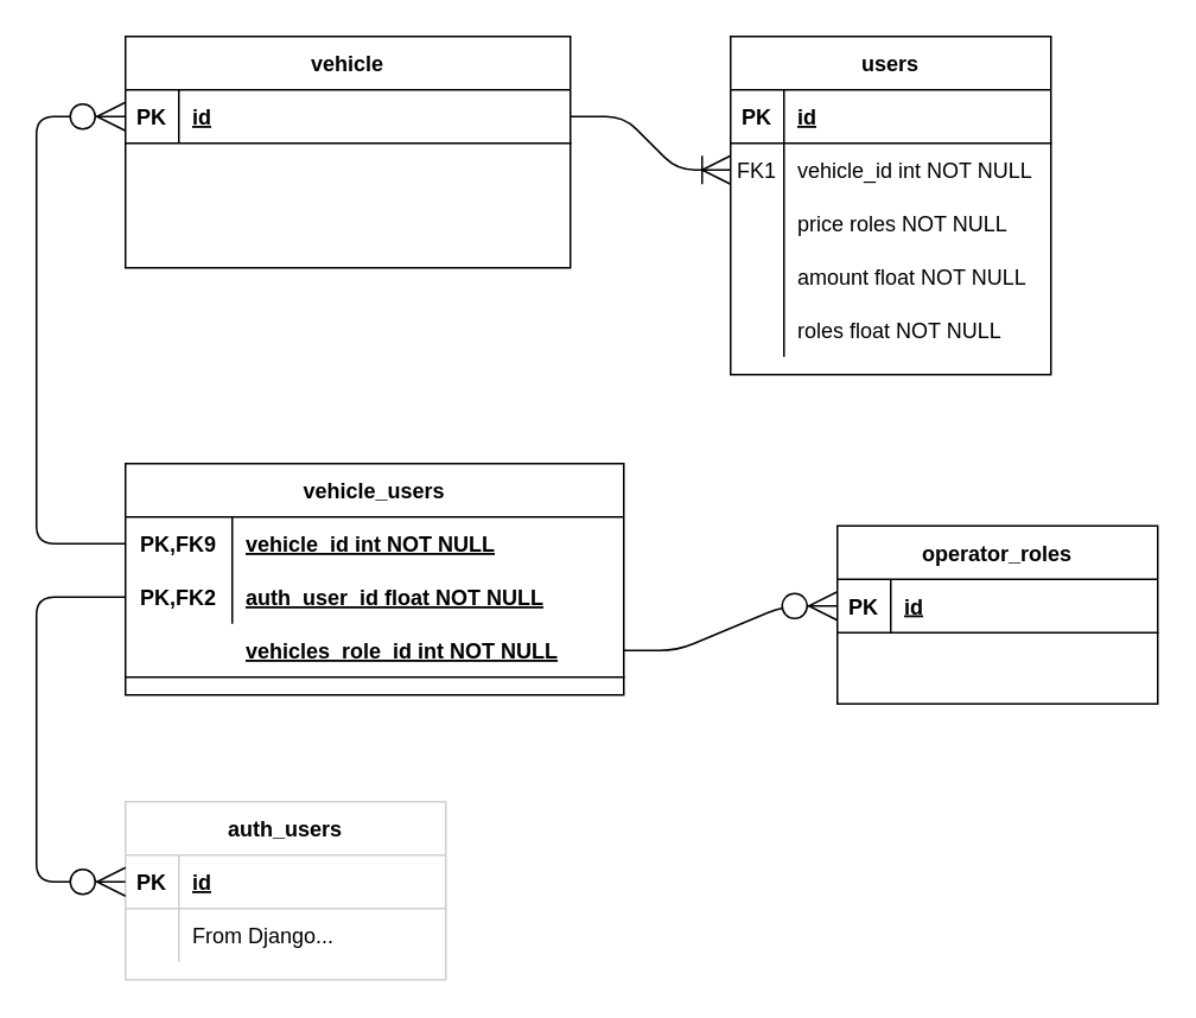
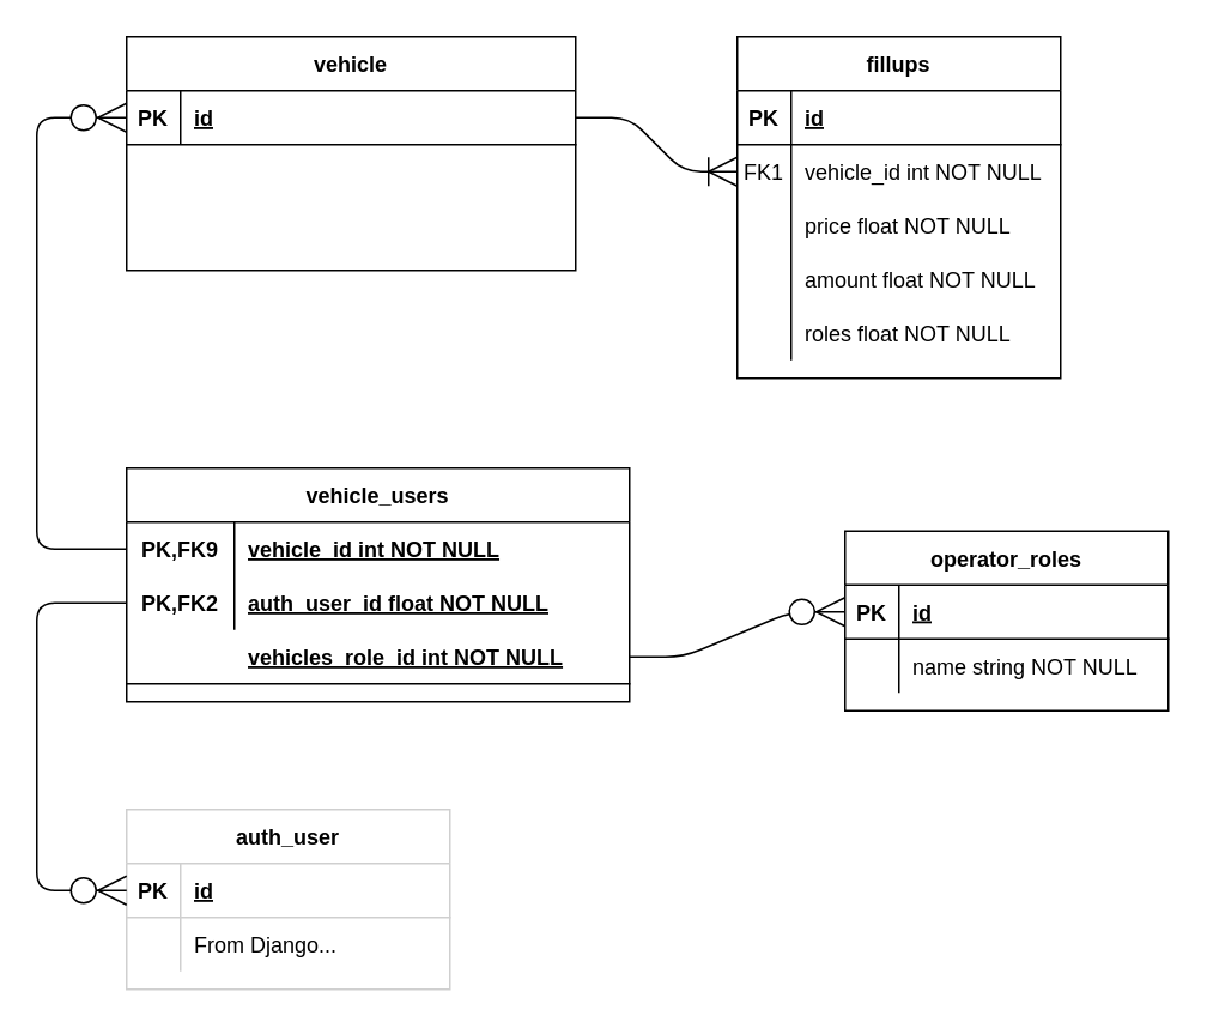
- <mxCell id="10" value="users" style="shape=table;startSize=30;container=1;collapsible=1;childLayout=tableLayout;fixedRows=1;rowLines=0;fontStyle=1;align=center;resizeLast=1;hachureGap=4;pointerEvents=0;" vertex="1" parent="1"><mxGeometry x="410" y="20" width="180" height="190" as="geometry" /></mxCell>
+ <mxCell id="10" value="fillups" style="shape=table;startSize=30;container=1;collapsible=1;childLayout=tableLayout;fixedRows=1;rowLines=0;fontStyle=1;align=center;resizeLast=1;hachureGap=4;pointerEvents=0;" vertex="1" parent="1"><mxGeometry x="410" y="20" width="180" height="190" as="geometry" /></mxCell>
- <mxCell id="19" value="price roles NOT NULL" style="shape=partialRectangle;connectable=0;fillColor=none;top=0;left=0;bottom=0;right=0;align=left;spacingLeft=6;overflow=hidden;" vertex="1" parent="17"><mxGeometry x="30" width="150" height="30" as="geometry"><mxRectangle width="150" height="30" as="alternateBounds" /></mxGeometry></mxCell>
+ <mxCell id="19" value="price float NOT NULL" style="shape=partialRectangle;connectable=0;fillColor=none;top=0;left=0;bottom=0;right=0;align=left;spacingLeft=6;overflow=hidden;" vertex="1" parent="17"><mxGeometry x="30" width="150" height="30" as="geometry"><mxRectangle width="150" height="30" as="alternateBounds" /></mxGeometry></mxCell>
+ <mxCell id="49" value="name string NOT NULL" style="shape=partialRectangle;connectable=0;fillColor=none;top=0;left=0;bottom=0;right=0;align=left;spacingLeft=6;overflow=hidden;" vertex="1" parent="47"><mxGeometry x="30" width="150" height="30" as="geometry"><mxRectangle width="150" height="30" as="alternateBounds" /></mxGeometry></mxCell>
- <mxCell id="26" value="auth_users" style="shape=table;startSize=30;container=1;collapsible=1;childLayout=tableLayout;fixedRows=1;rowLines=0;fontStyle=1;align=center;resizeLast=1;hachureGap=4;pointerEvents=0;strokeColor=#CFCFCF;" vertex="1" parent="1"><mxGeometry x="70" y="450" width="180" height="100" as="geometry" /></mxCell>
+ <mxCell id="26" value="auth_user" style="shape=table;startSize=30;container=1;collapsible=1;childLayout=tableLayout;fixedRows=1;rowLines=0;fontStyle=1;align=center;resizeLast=1;hachureGap=4;pointerEvents=0;strokeColor=#CFCFCF;" vertex="1" parent="1"><mxGeometry x="70" y="450" width="180" height="100" as="geometry" /></mxCell>
